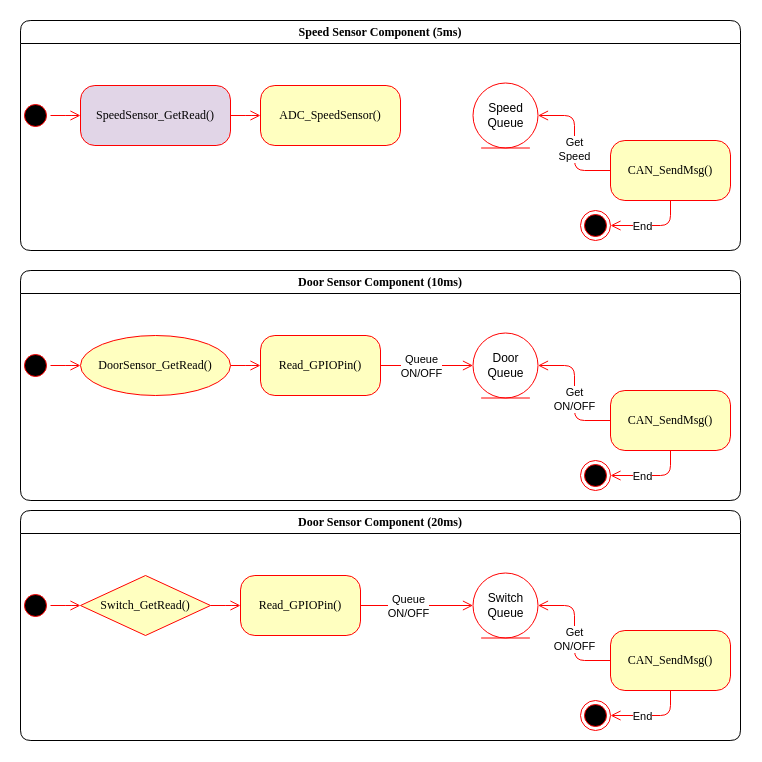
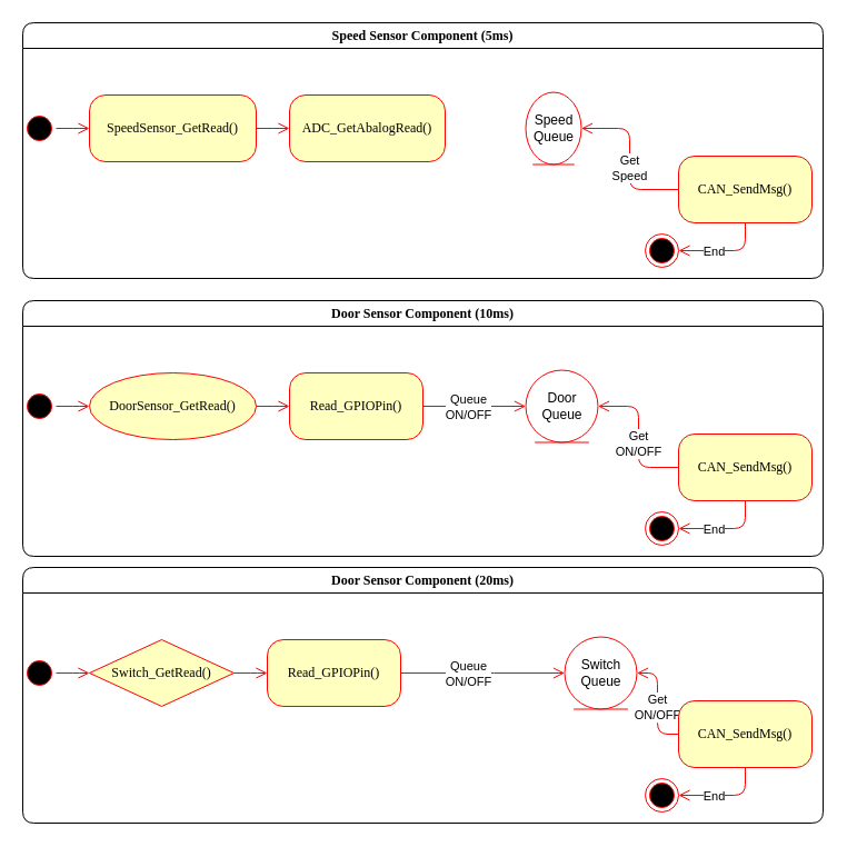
- <mxCell id="4" value="SpeedSensor_GetRead()" style="rounded=1;whiteSpace=wrap;html=1;arcSize=24;fillColor=#e1d5e7;strokeColor=#ff0000;shadow=0;comic=0;labelBackgroundColor=none;fontFamily=Verdana;fontSize=12;fontColor=#000000;align=center;" parent="2" vertex="1"><mxGeometry x="60" y="65" width="150" height="60" as="geometry" /></mxCell>
+ <mxCell id="4" value="SpeedSensor_GetRead()" style="rounded=1;whiteSpace=wrap;html=1;arcSize=24;fillColor=#ffffc0;strokeColor=#ff0000;shadow=0;comic=0;labelBackgroundColor=none;fontFamily=Verdana;fontSize=12;fontColor=#000000;align=center;" parent="2" vertex="1"><mxGeometry x="60" y="65" width="150" height="60" as="geometry" /></mxCell>
- <mxCell id="8" value="ADC_SpeedSensor()" style="rounded=1;whiteSpace=wrap;html=1;arcSize=24;fillColor=#ffffc0;strokeColor=#ff0000;shadow=0;comic=0;labelBackgroundColor=none;fontFamily=Verdana;fontSize=12;fontColor=#000000;align=center;" parent="2" vertex="1"><mxGeometry x="240" y="65" width="140" height="60" as="geometry" /></mxCell>
+ <mxCell id="8" value="ADC_GetAbalogRead()" style="rounded=1;whiteSpace=wrap;html=1;arcSize=24;fillColor=#ffffc0;strokeColor=#ff0000;shadow=0;comic=0;labelBackgroundColor=none;fontFamily=Verdana;fontSize=12;fontColor=#000000;align=center;" parent="2" vertex="1"><mxGeometry x="240" y="65" width="140" height="60" as="geometry" /></mxCell>
- <mxCell id="9" value="Speed&lt;br&gt;Queue" style="ellipse;shape=umlEntity;whiteSpace=wrap;html=1;strokeColor=#FF0000;" vertex="1" parent="2"><mxGeometry x="452.5" y="62.5" width="65" height="65" as="geometry" /></mxCell>
+ <mxCell id="9" value="Speed&lt;br&gt;Queue" style="ellipse;shape=umlEntity;whiteSpace=wrap;html=1;strokeColor=#FF0000;" vertex="1" parent="2"><mxGeometry x="452.5" y="62.5" width="50" height="65" as="geometry" /></mxCell>
- <mxCell id="39" value="Switch&lt;br&gt;Queue" style="ellipse;shape=umlEntity;whiteSpace=wrap;html=1;strokeColor=#FF0000;" vertex="1" parent="30"><mxGeometry x="452.5" y="62.5" width="65" height="65" as="geometry" /></mxCell>
+ <mxCell id="39" value="Switch&lt;br&gt;Queue" style="ellipse;shape=umlEntity;whiteSpace=wrap;html=1;strokeColor=#FF0000;" vertex="1" parent="30"><mxGeometry x="487.5" y="62.5" width="65" height="65" as="geometry" /></mxCell>
